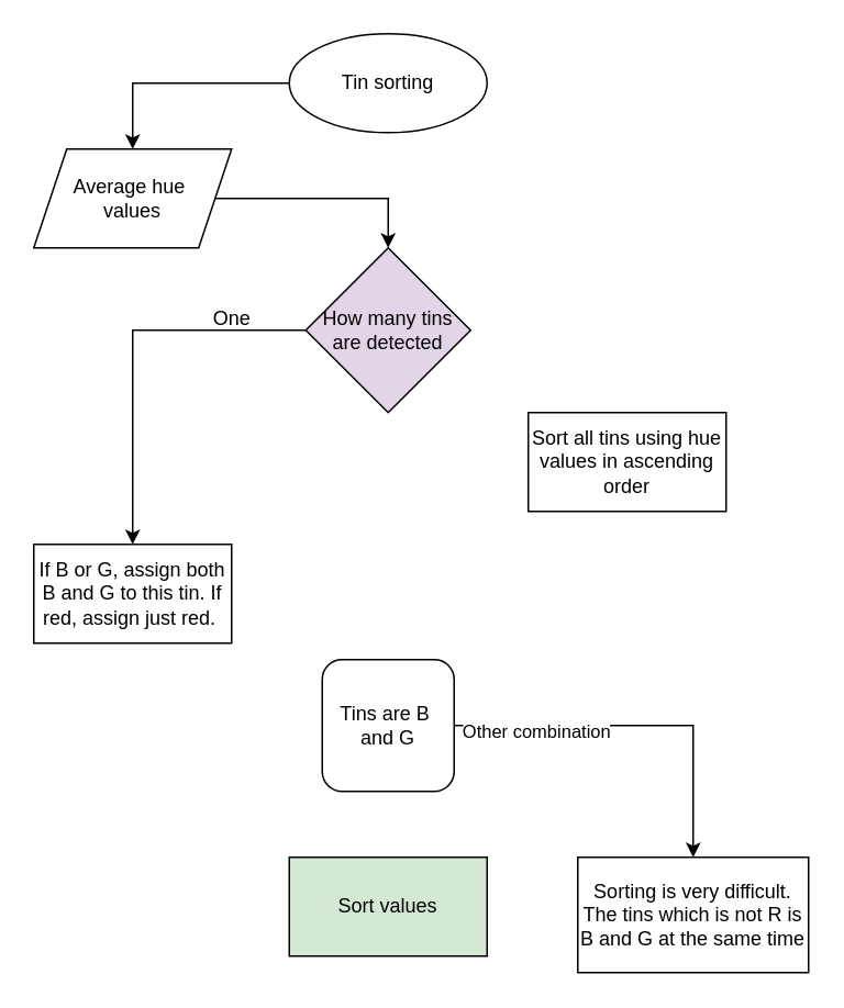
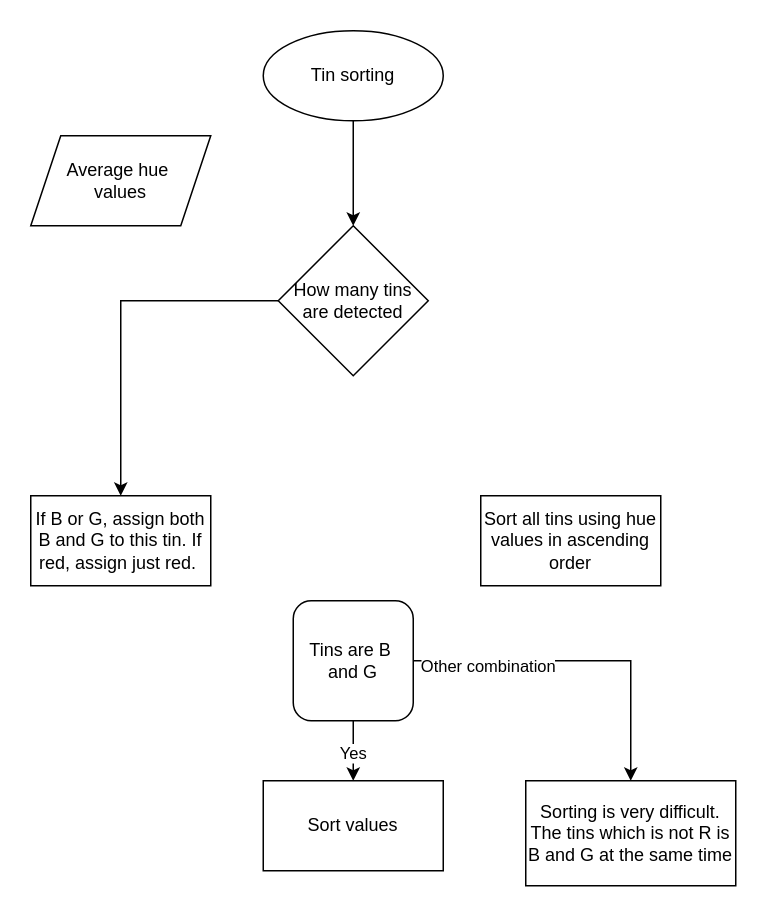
- <mxCell id="2" value="" style="edgeStyle=orthogonalEdgeStyle;rounded=0;orthogonalLoop=1;jettySize=auto;html=1;" edge="1" parent="1" source="3" target="5"><mxGeometry relative="1" as="geometry" /></mxCell>
+ <mxCell id="2" value="" style="edgeStyle=orthogonalEdgeStyle;rounded=0;orthogonalLoop=1;jettySize=auto;html=1;" edge="1" parent="1" source="3" target="7"><mxGeometry relative="1" as="geometry" /></mxCell>
- <mxCell id="4" style="edgeStyle=orthogonalEdgeStyle;rounded=0;orthogonalLoop=1;jettySize=auto;html=1;entryX=0.5;entryY=0;entryDx=0;entryDy=0;" edge="1" parent="1" source="5" target="7"><mxGeometry relative="1" as="geometry" /></mxCell>
- <mxCell id="11" value="One" style="text;html=1;align=center;verticalAlign=middle;resizable=0;points=[];autosize=1;strokeColor=none;fillColor=none;" vertex="1" parent="1"><mxGeometry x="115" y="178" width="50" height="30" as="geometry" /></mxCell>
- <mxCell id="7" value="How many tins are detected" style="rhombus;whiteSpace=wrap;html=1;fillColor=#e1d5e7;" vertex="1" parent="1"><mxGeometry x="185" y="150" width="100" height="100" as="geometry" /></mxCell>
+ <mxCell id="7" value="How many tins are detected" style="rhombus;whiteSpace=wrap;html=1;" vertex="1" parent="1"><mxGeometry x="185" y="150" width="100" height="100" as="geometry" /></mxCell>
- <mxCell id="10" value="Sort all tins using hue values in ascending order" style="rounded=0;whiteSpace=wrap;html=1;" vertex="1" parent="1"><mxGeometry x="320" y="250" width="120" height="60" as="geometry" /></mxCell>
+ <mxCell id="10" value="Sort all tins using hue values in ascending order" style="rounded=0;whiteSpace=wrap;html=1;" vertex="1" parent="1"><mxGeometry x="320" y="330" width="120" height="60" as="geometry" /></mxCell>
+ <mxCell id="12" value="" style="edgeStyle=orthogonalEdgeStyle;rounded=0;orthogonalLoop=1;jettySize=auto;html=1;" edge="1" parent="1" source="16" target="8"><mxGeometry relative="1" as="geometry" /></mxCell>
+ <mxCell id="13" value="Yes" style="edgeLabel;html=1;align=center;verticalAlign=middle;resizable=0;points=[];" vertex="1" connectable="0" parent="12"><mxGeometry x="0.05" y="-1" relative="1" as="geometry"><mxPoint as="offset" /></mxGeometry></mxCell>
- <mxCell id="8" value="Sort values" style="rounded=0;whiteSpace=wrap;html=1;fillColor=#d5e8d4;" vertex="1" parent="1"><mxGeometry x="175" y="520" width="120" height="60" as="geometry" /></mxCell>
+ <mxCell id="8" value="Sort values" style="rounded=0;whiteSpace=wrap;html=1;" vertex="1" parent="1"><mxGeometry x="175" y="520" width="120" height="60" as="geometry" /></mxCell>
